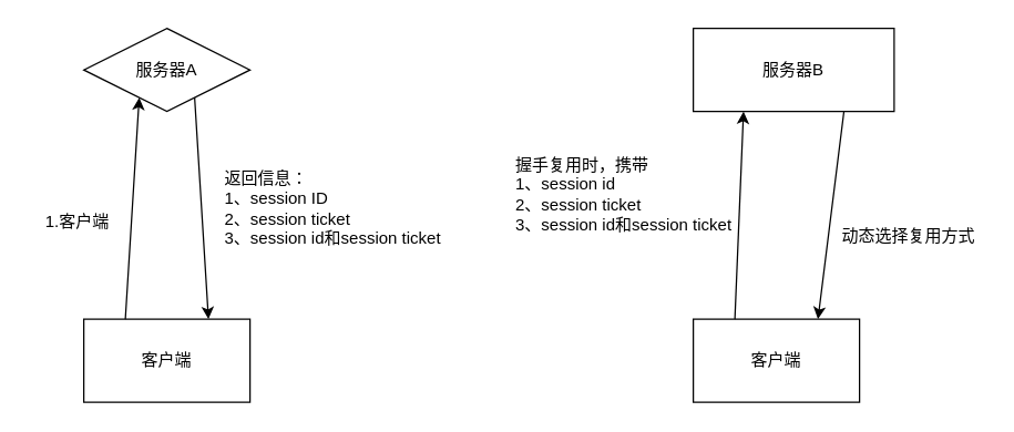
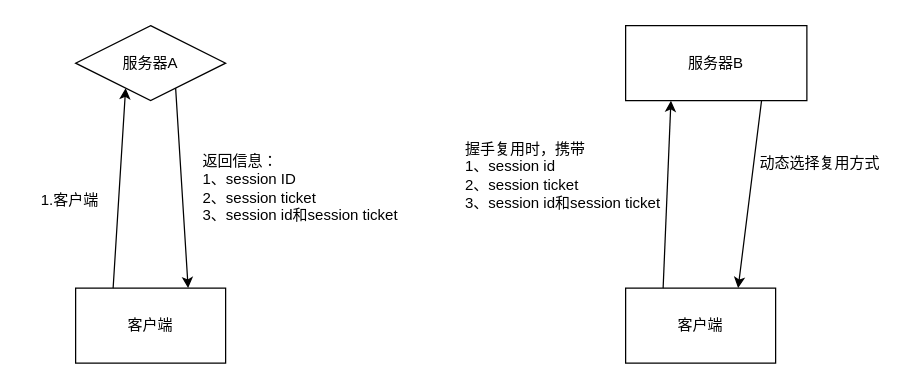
- <mxCell id="13" value="动态选择复用方式" style="text;html=1;align=center;verticalAlign=middle;resizable=0;points=[];autosize=1;strokeColor=none;fillColor=none;" vertex="1" parent="1"><mxGeometry x="600" y="160" width="110" height="20" as="geometry" /></mxCell>
+ <mxCell id="13" value="动态选择复用方式" style="text;html=1;align=center;verticalAlign=middle;resizable=0;points=[];autosize=1;strokeColor=none;fillColor=none;" vertex="1" parent="1"><mxGeometry x="600" y="120" width="110" height="20" as="geometry" /></mxCell>
